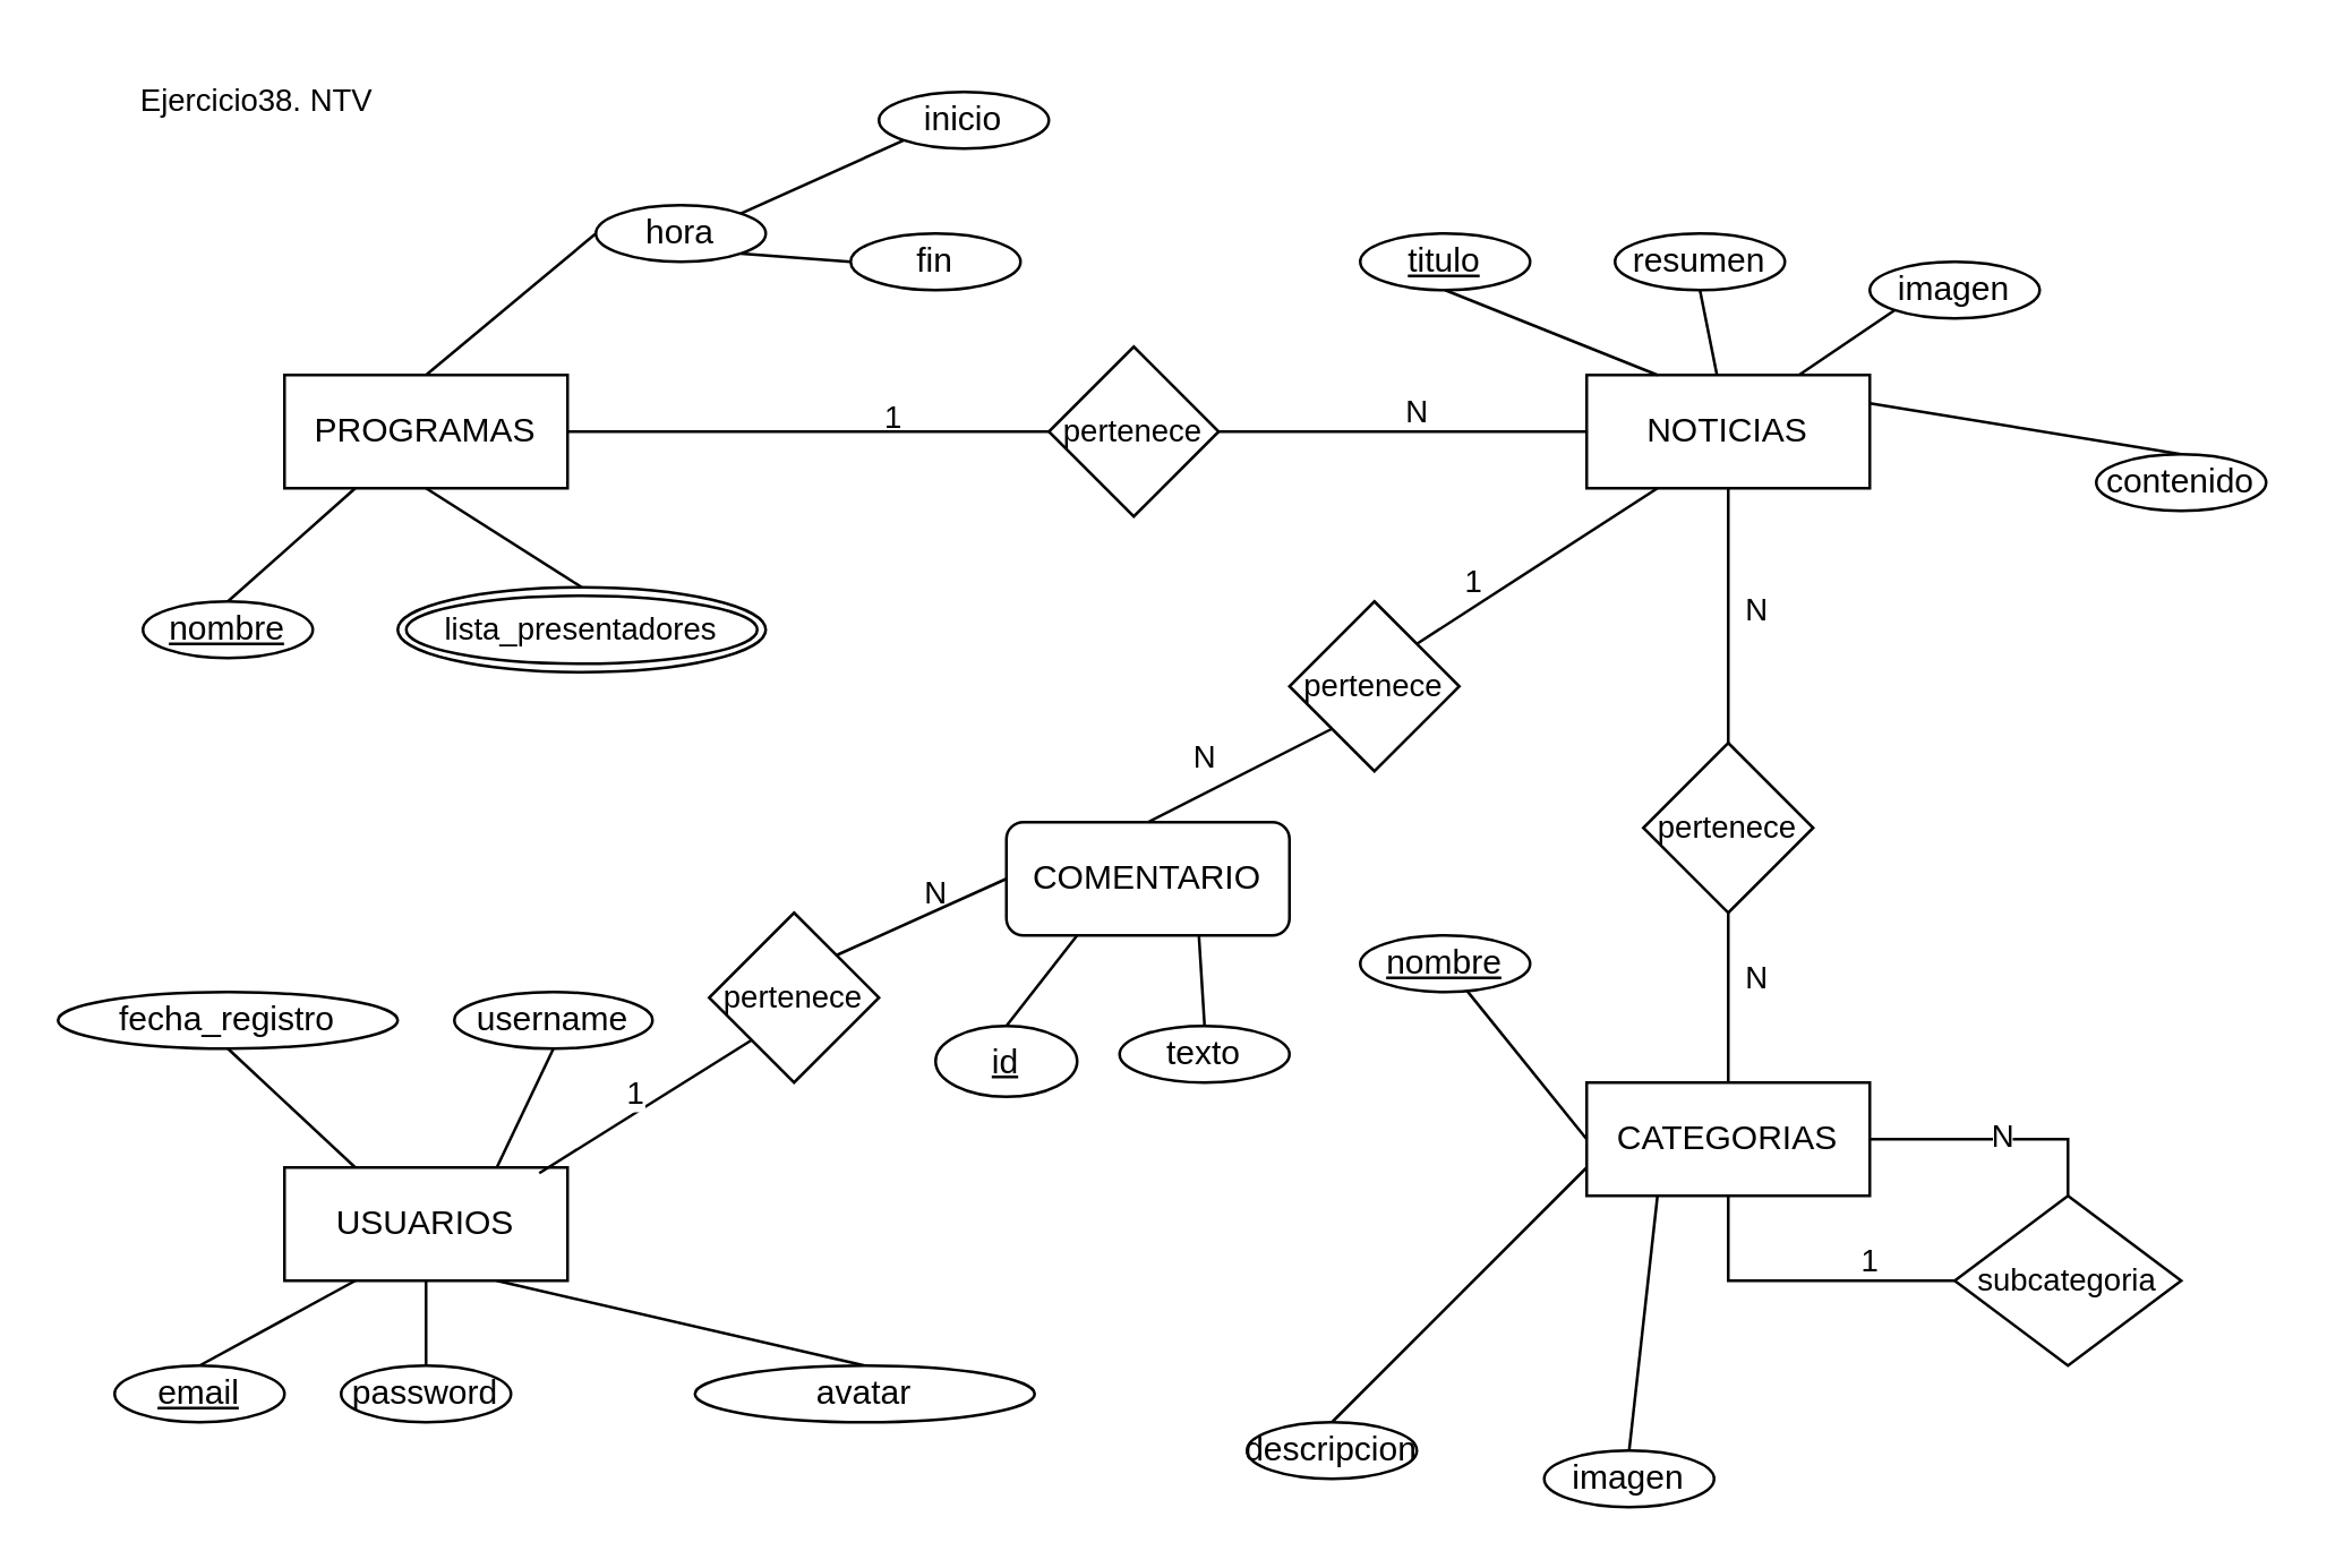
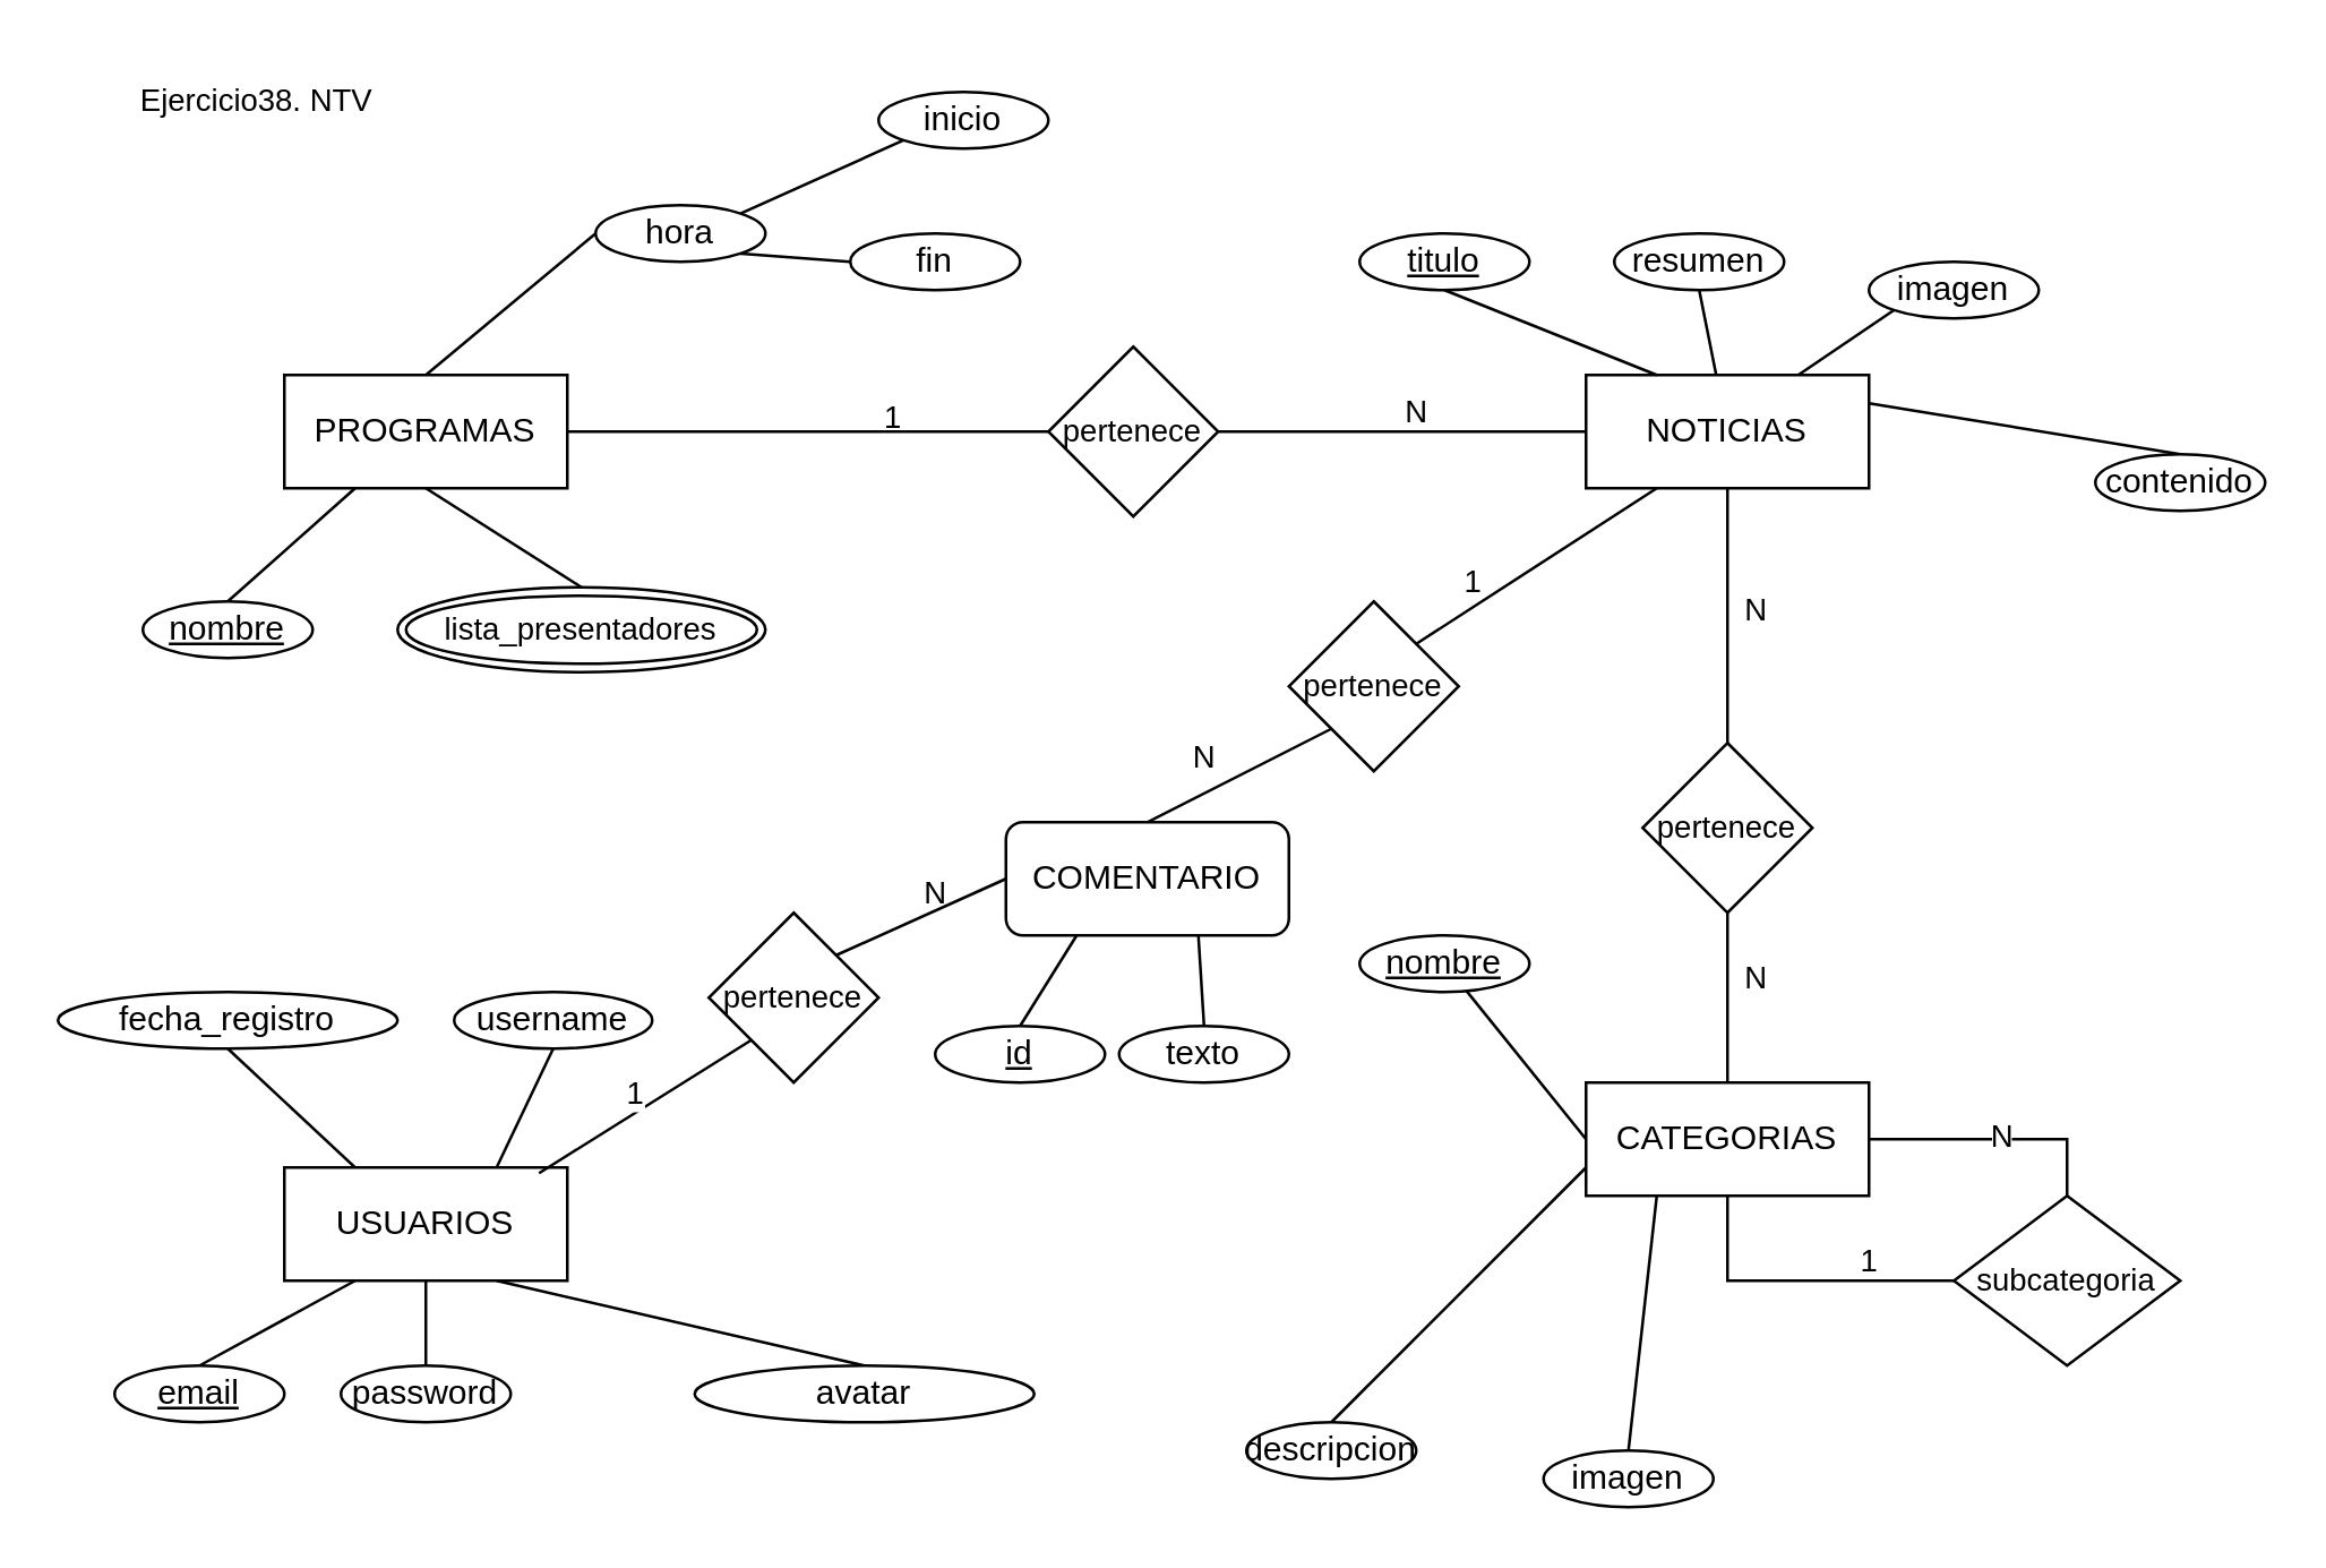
- <mxCell id="57" value="&lt;u&gt;id&lt;/u&gt;" style="ellipse;whiteSpace=wrap;html=1;align=center;" vertex="1" parent="1"><mxGeometry x="330" y="362" width="50" height="25" as="geometry" /></mxCell>
+ <mxCell id="57" value="&lt;u&gt;id&lt;/u&gt;" style="ellipse;whiteSpace=wrap;html=1;align=center;" vertex="1" parent="1"><mxGeometry x="330" y="362" width="60" height="20" as="geometry" /></mxCell>
